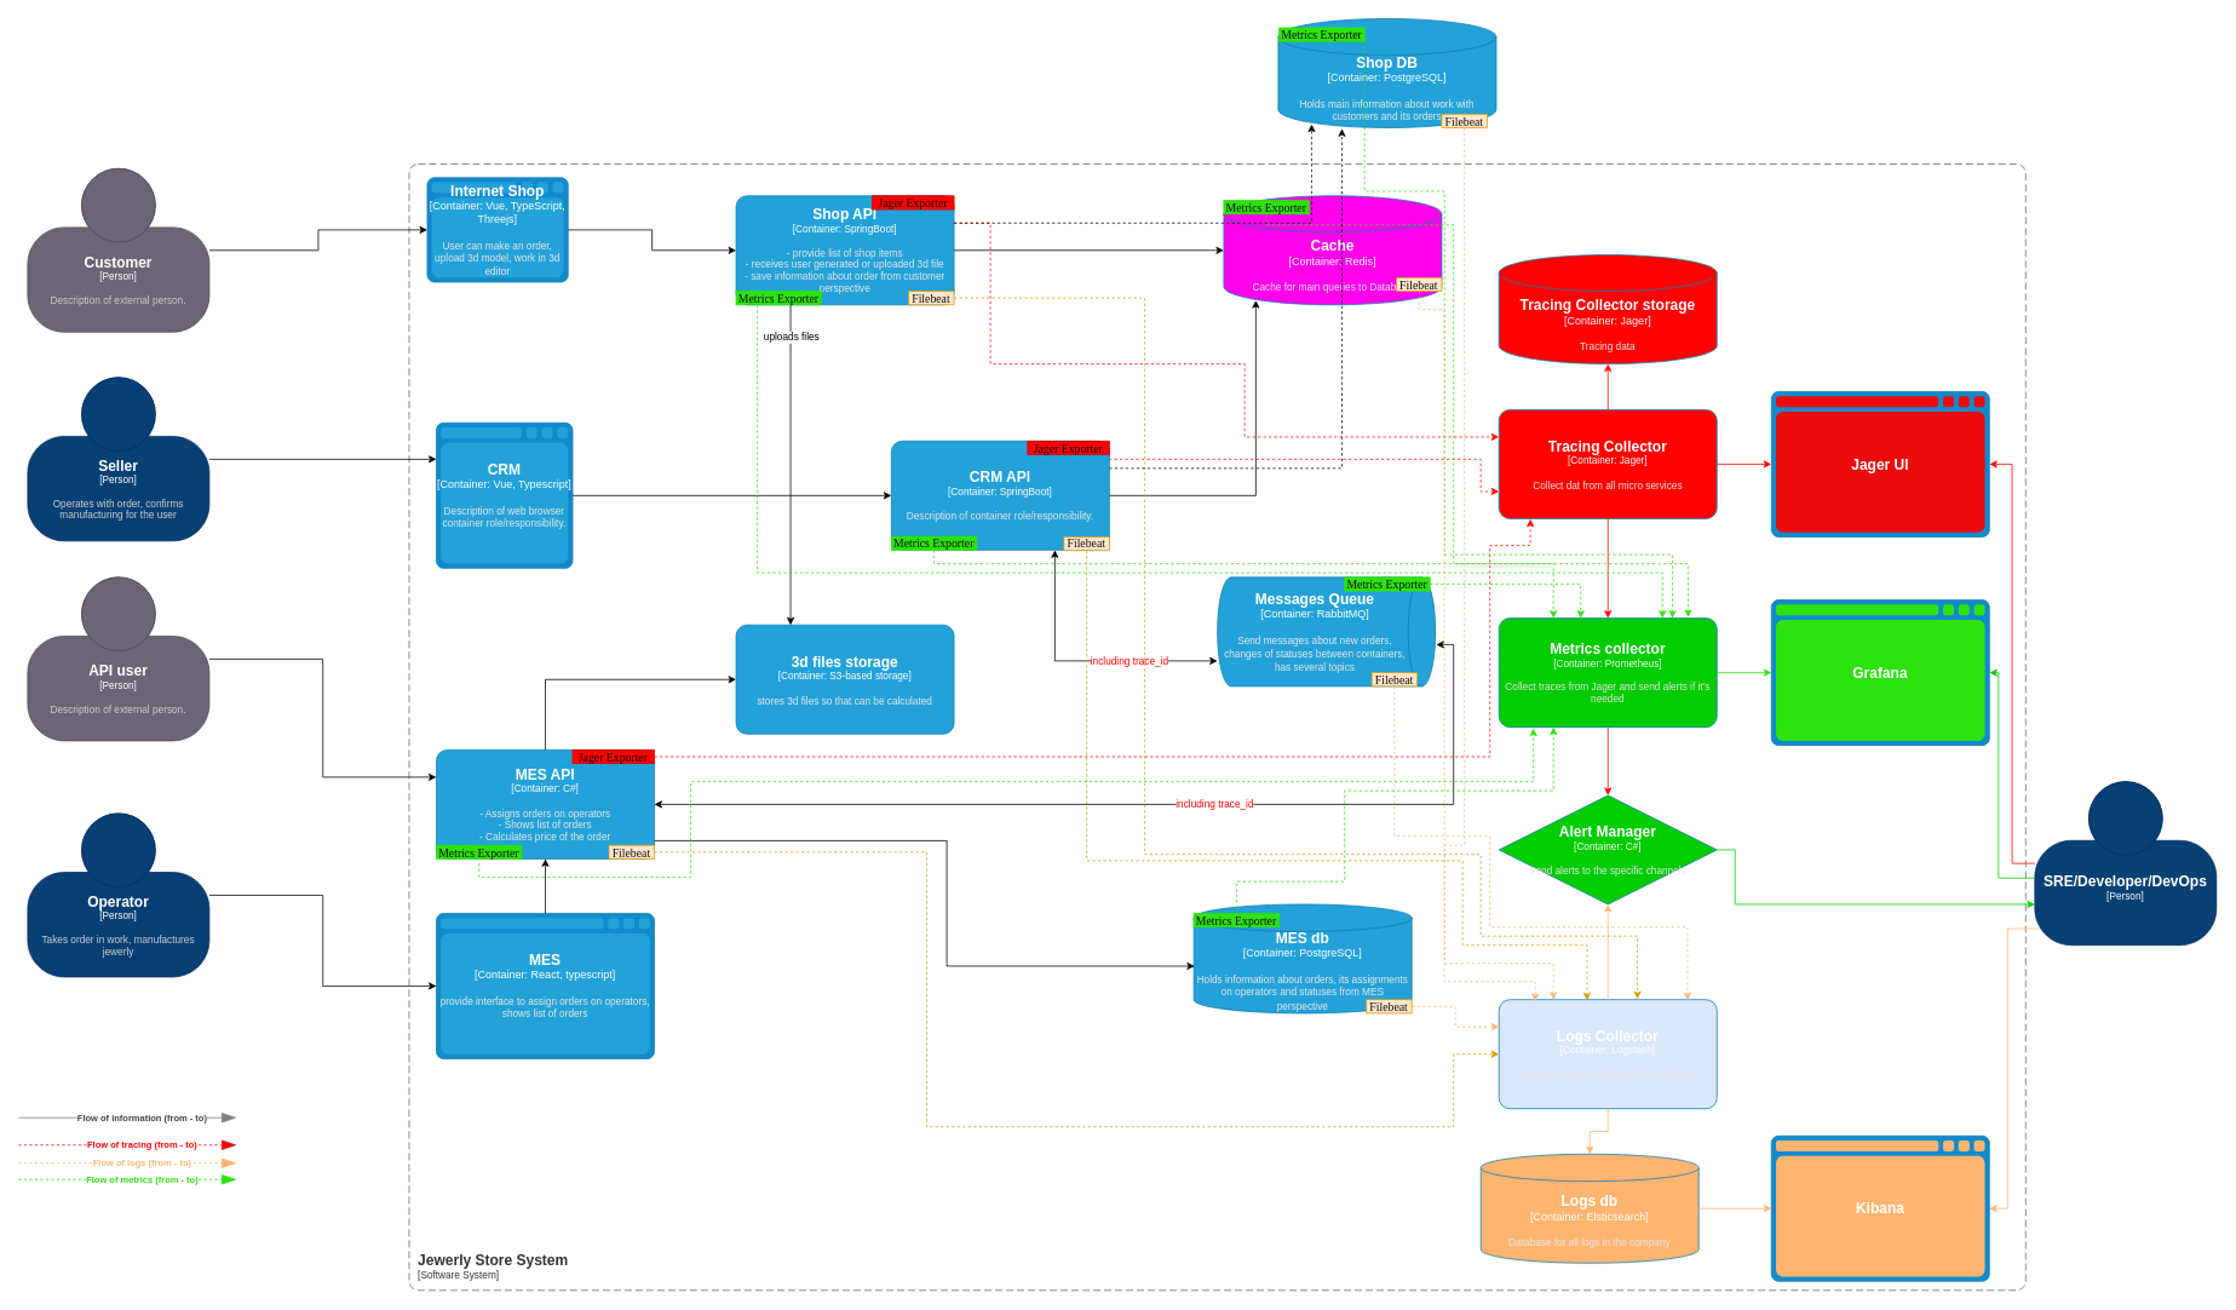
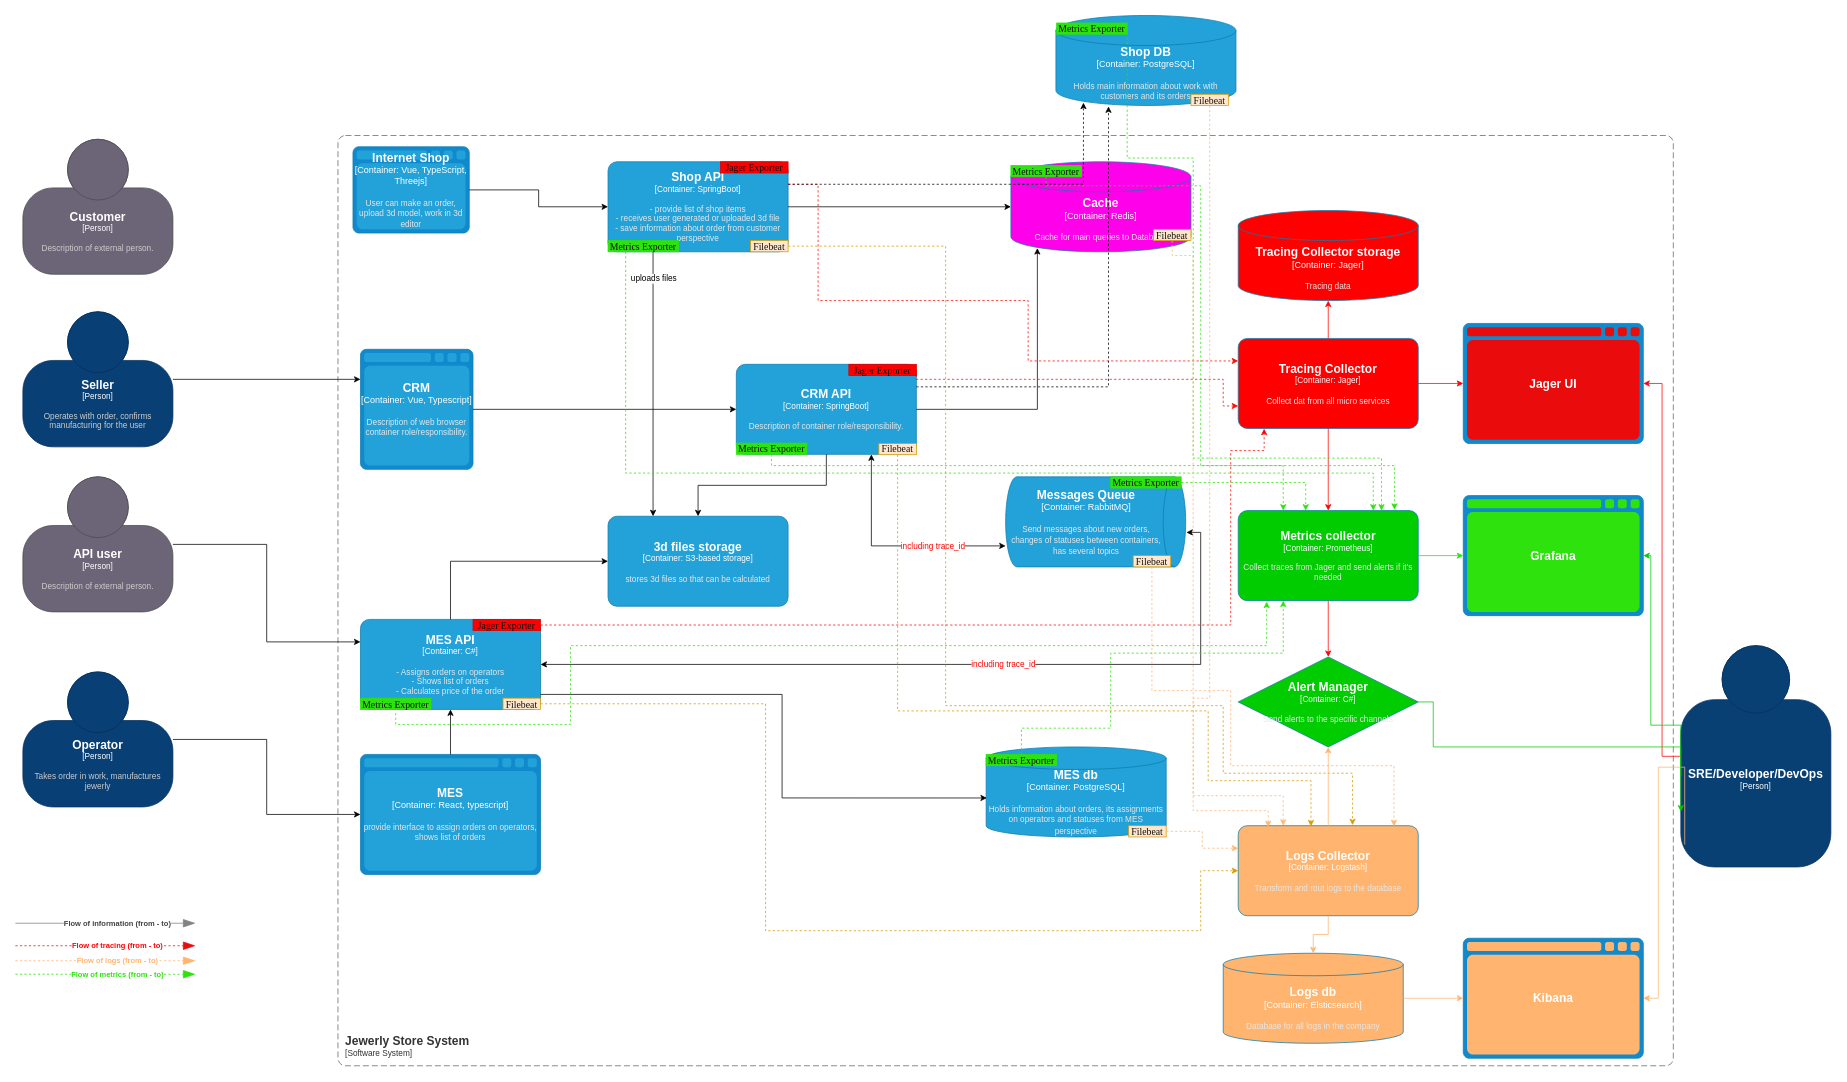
- <mxCell id="25" style="edgeStyle=orthogonalEdgeStyle;rounded=0;orthogonalLoop=1;jettySize=auto;html=1;entryX=0;entryY=0.5;entryDx=0;entryDy=0;entryPerimeter=0;" parent="1" source="8" target="4" edge="1"><mxGeometry relative="1" as="geometry" /></mxCell>
+ <mxCell id="26" value="" style="edgeStyle=orthogonalEdgeStyle;rounded=0;orthogonalLoop=1;jettySize=auto;html=1;startArrow=classic;startFill=1;endArrow=none;endFill=0;" parent="1" source="27" target="12" edge="1"><mxGeometry relative="1" as="geometry" /></mxCell>
- <mxCell id="47" value="&lt;font style=&quot;font-size: 16px&quot;&gt;&lt;b&gt;SRE/Developer/DevOps&lt;/b&gt;&lt;/font&gt;&lt;div&gt;[Person]&lt;/div&gt;&lt;br&gt;&lt;div&gt;&lt;font style=&quot;font-size: 11px&quot;&gt;&lt;font color=&quot;#cccccc&quot;&gt;&lt;/font&gt;&lt;/div&gt;" style="html=1;fontSize=11;dashed=0;whiteSpace=wrap;fillColor=#084074;strokeColor=#06315C;fontColor=#ffffff;shape=mxgraph.c4.person2;align=center;metaEdit=1;points=[[0.5,0,0],[1,0.5,0],[1,0.75,0],[0.75,1,0],[0.5,1,0],[0.25,1,0],[0,0.75,0],[0,0.5,0]];resizable=0;" parent="1" vertex="1"><mxGeometry x="2240" y="860" width="200" height="180" as="geometry" /></mxCell>
+ <mxCell id="47" value="&lt;font style=&quot;font-size: 16px&quot;&gt;&lt;b&gt;SRE/Developer/DevOps&lt;/b&gt;&lt;/font&gt;&lt;div&gt;[Person]&lt;/div&gt;&lt;br&gt;&lt;div&gt;&lt;font style=&quot;font-size: 11px&quot;&gt;&lt;font color=&quot;#cccccc&quot;&gt;&lt;/font&gt;&lt;/div&gt;" style="html=1;fontSize=11;dashed=0;whiteSpace=wrap;fillColor=#084074;strokeColor=#06315C;fontColor=#ffffff;shape=mxgraph.c4.person2;align=center;metaEdit=1;points=[[0.5,0,0],[1,0.5,0],[1,0.75,0],[0.75,1,0],[0.5,1,0],[0.25,1,0],[0,0.75,0],[0,0.5,0]];resizable=0;" parent="1" vertex="1"><mxGeometry x="2240" y="860" width="200" height="295" as="geometry" /></mxCell>
- <mxCell id="55" value="&lt;font style=&quot;font-size: 16px&quot;&gt;&lt;b&gt;Logs Collector&lt;/b&gt;&lt;/font&gt;&lt;div&gt;[Container: Logstash]&lt;/div&gt;&lt;br&gt;&lt;div&gt;&lt;font style=&quot;font-size: 11px&quot;&gt;&lt;font color=&quot;#E6E6E6&quot;&gt;Transform and rout logs to the database&lt;/font&gt;&lt;/div&gt;" style="rounded=1;whiteSpace=wrap;html=1;fontSize=11;labelBackgroundColor=none;fillColor=#dae8fc;fontColor=#ffffff;align=center;arcSize=10;strokeColor=#0E7DAD;metaEdit=1;resizable=0;points=[[0.25,0,0],[0.5,0,0],[0.75,0,0],[1,0.25,0],[1,0.5,0],[1,0.75,0],[0.75,1,0],[0.5,1,0],[0.25,1,0],[0,0.75,0],[0,0.5,0],[0,0.25,0]];" parent="1" vertex="1"><mxGeometry x="1650" y="1100" width="240" height="120" as="geometry" /></mxCell>
+ <mxCell id="55" value="&lt;font style=&quot;font-size: 16px&quot;&gt;&lt;b&gt;Logs Collector&lt;/b&gt;&lt;/font&gt;&lt;div&gt;[Container: Logstash]&lt;/div&gt;&lt;br&gt;&lt;div&gt;&lt;font style=&quot;font-size: 11px&quot;&gt;&lt;font color=&quot;#E6E6E6&quot;&gt;Transform and rout logs to the database&lt;/font&gt;&lt;/div&gt;" style="rounded=1;whiteSpace=wrap;html=1;fontSize=11;labelBackgroundColor=none;fillColor=#FFB570;fontColor=#ffffff;align=center;arcSize=10;strokeColor=#0E7DAD;metaEdit=1;resizable=0;points=[[0.25,0,0],[0.5,0,0],[0.75,0,0],[1,0.25,0],[1,0.5,0],[1,0.75,0],[0.75,1,0],[0.5,1,0],[0.25,1,0],[0,0.75,0],[0,0.5,0],[0,0.25,0]];" parent="1" vertex="1"><mxGeometry x="1650" y="1100" width="240" height="120" as="geometry" /></mxCell>
